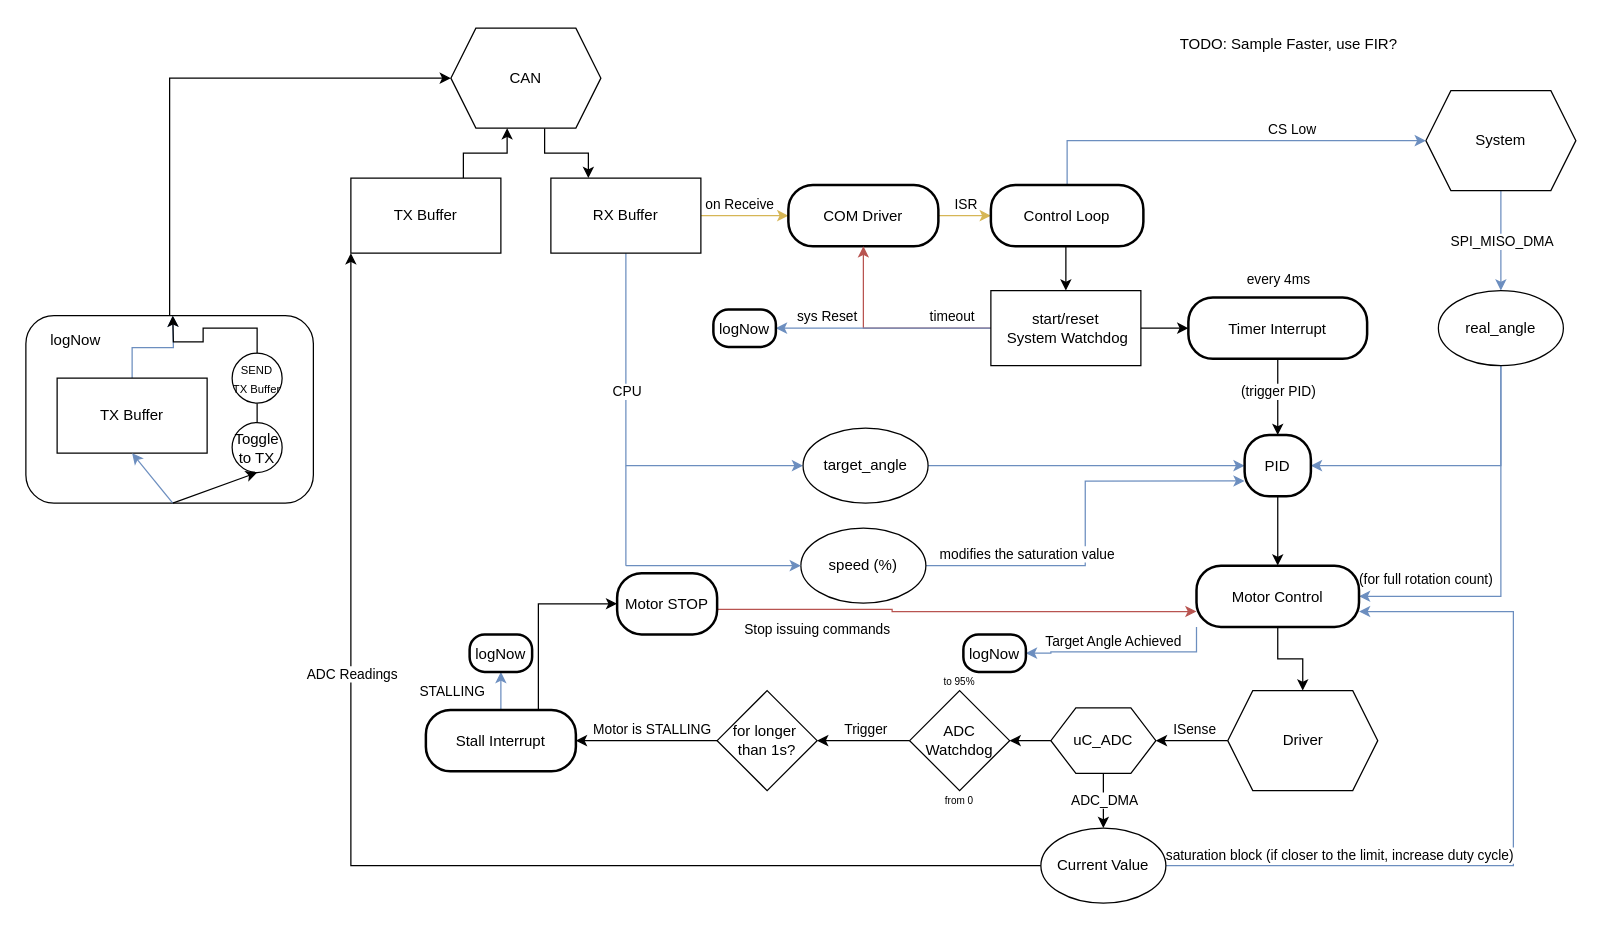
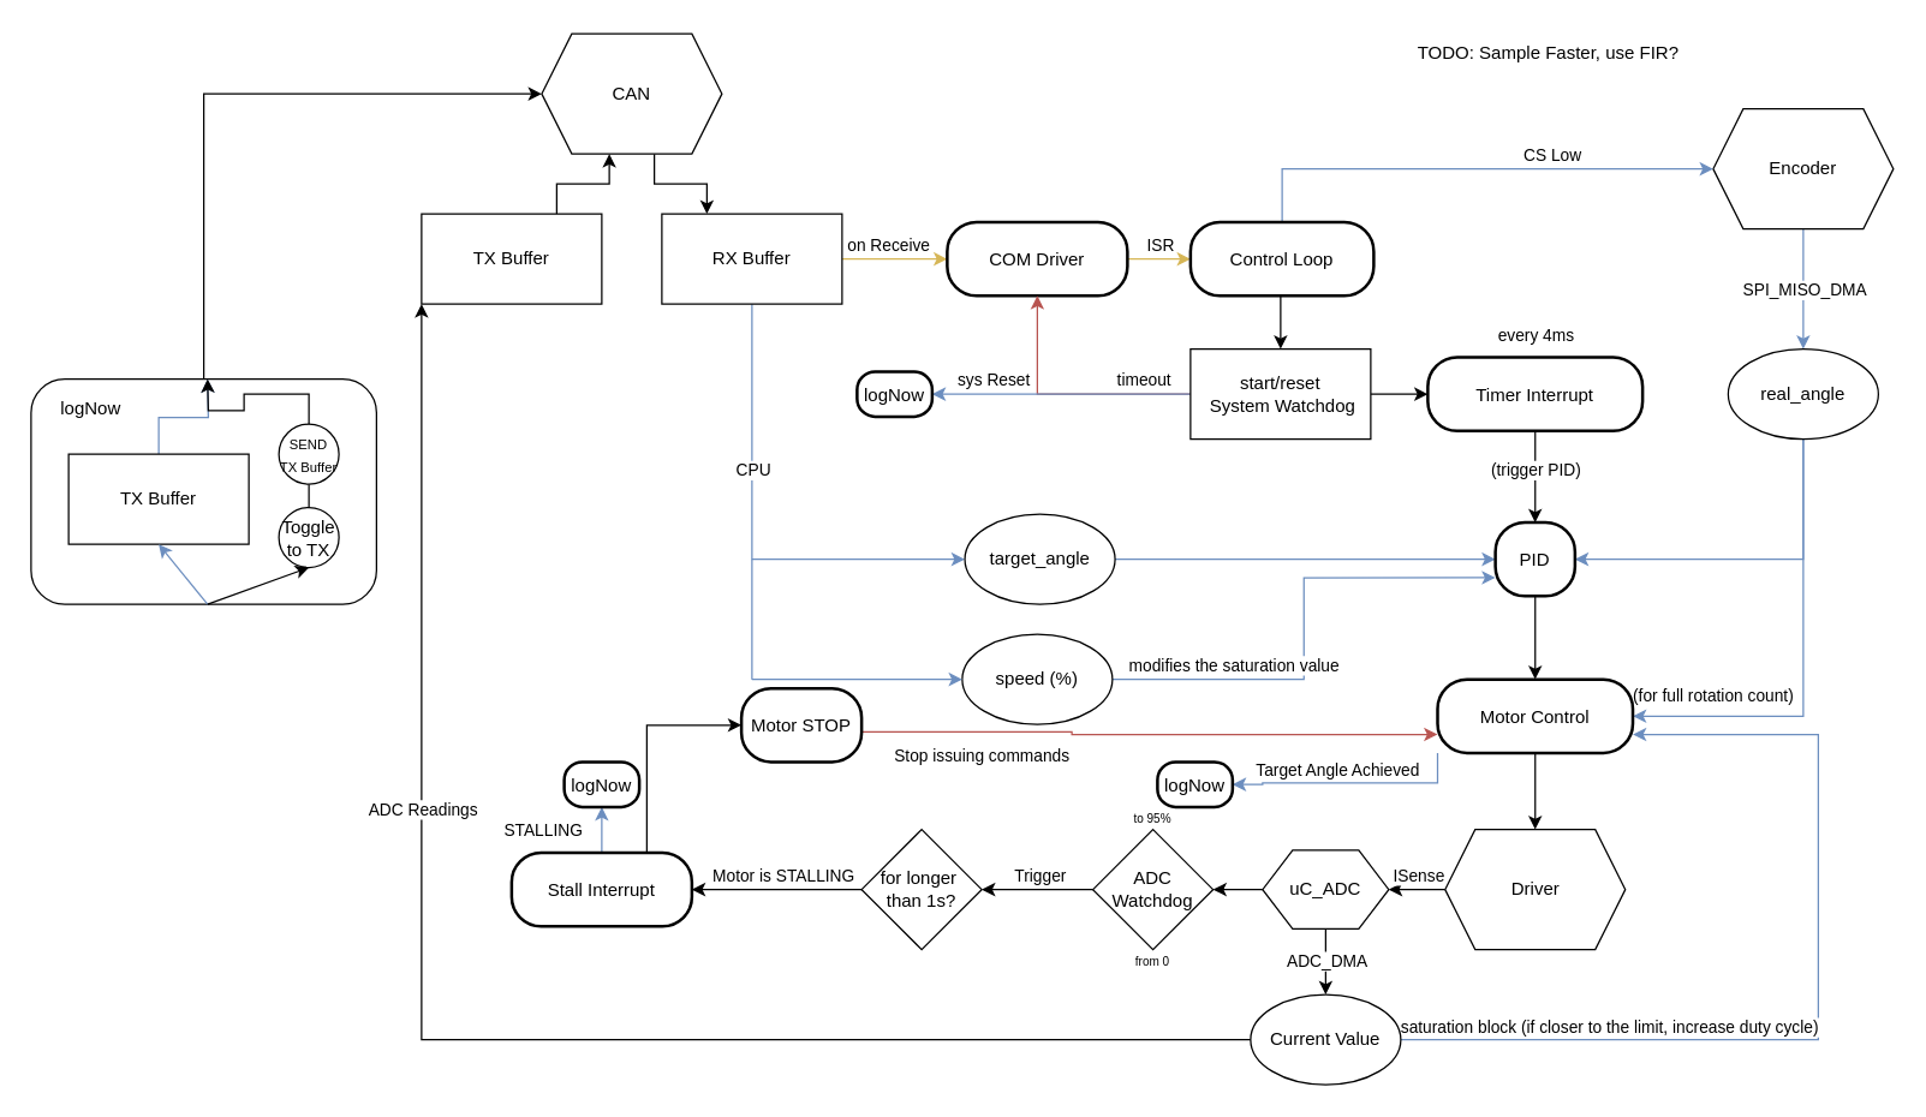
- <mxCell id="9" value="System" style="shape=hexagon;perimeter=hexagonPerimeter2;whiteSpace=wrap;html=1;fixedSize=1;" parent="1" vertex="1"><mxGeometry x="1140" y="72" width="120" height="80" as="geometry" /></mxCell>
+ <mxCell id="9" value="Encoder" style="shape=hexagon;perimeter=hexagonPerimeter2;whiteSpace=wrap;html=1;fixedSize=1;" parent="1" vertex="1"><mxGeometry x="1140" y="72" width="120" height="80" as="geometry" /></mxCell>
- <mxCell id="12" value="Driver" style="shape=hexagon;perimeter=hexagonPerimeter2;whiteSpace=wrap;html=1;fixedSize=1;" parent="1" vertex="1"><mxGeometry x="981.5" y="552" width="120" height="80" as="geometry" /></mxCell>
+ <mxCell id="12" value="Driver" style="shape=hexagon;perimeter=hexagonPerimeter2;whiteSpace=wrap;html=1;fixedSize=1;" parent="1" vertex="1"><mxGeometry x="961.5" y="552" width="120" height="80" as="geometry" /></mxCell>
